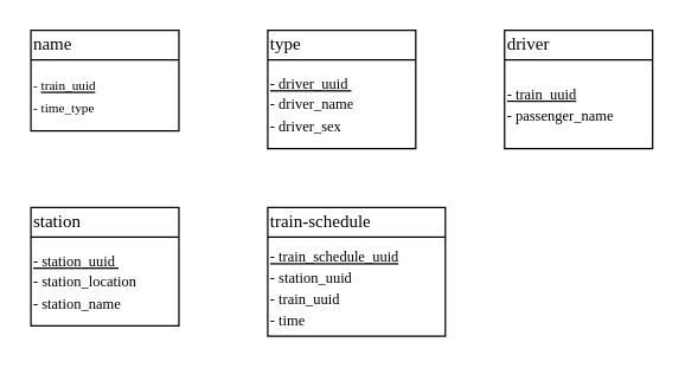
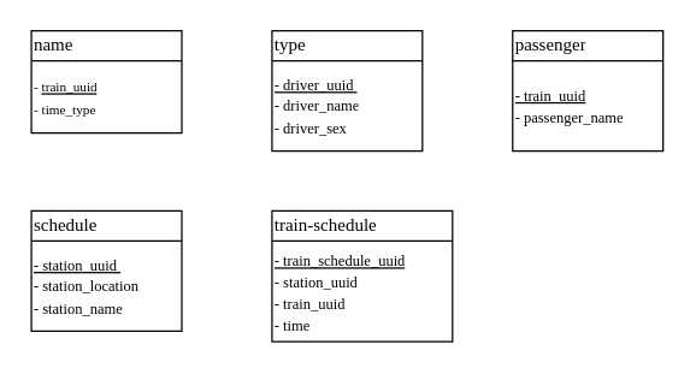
- <mxCell id="24" value="&lt;font face=&quot;Comic Sans MS&quot;&gt;driver&lt;/font&gt;" style="shape=partialRectangle;html=1;whiteSpace=wrap;connectable=0;overflow=hidden;fillColor=none;top=0;left=0;bottom=0;right=0;pointerEvents=1;align=left;" vertex="1" parent="23"><mxGeometry width="100" height="20" as="geometry"><mxRectangle width="100" height="20" as="alternateBounds" /></mxGeometry></mxCell>
+ <mxCell id="24" value="&lt;font face=&quot;Comic Sans MS&quot;&gt;passenger&lt;/font&gt;" style="shape=partialRectangle;html=1;whiteSpace=wrap;connectable=0;overflow=hidden;fillColor=none;top=0;left=0;bottom=0;right=0;pointerEvents=1;align=left;" vertex="1" parent="23"><mxGeometry width="100" height="20" as="geometry"><mxRectangle width="100" height="20" as="alternateBounds" /></mxGeometry></mxCell>
- <mxCell id="14" value="&lt;font face=&quot;Comic Sans MS&quot;&gt;station&lt;/font&gt;" style="shape=partialRectangle;html=1;whiteSpace=wrap;connectable=0;overflow=hidden;fillColor=none;top=0;left=0;bottom=0;right=0;pointerEvents=1;align=left;" vertex="1" parent="13"><mxGeometry width="100" height="20" as="geometry"><mxRectangle width="100" height="20" as="alternateBounds" /></mxGeometry></mxCell>
+ <mxCell id="14" value="&lt;font face=&quot;Comic Sans MS&quot;&gt;schedule&lt;/font&gt;" style="shape=partialRectangle;html=1;whiteSpace=wrap;connectable=0;overflow=hidden;fillColor=none;top=0;left=0;bottom=0;right=0;pointerEvents=1;align=left;" vertex="1" parent="13"><mxGeometry width="100" height="20" as="geometry"><mxRectangle width="100" height="20" as="alternateBounds" /></mxGeometry></mxCell>
